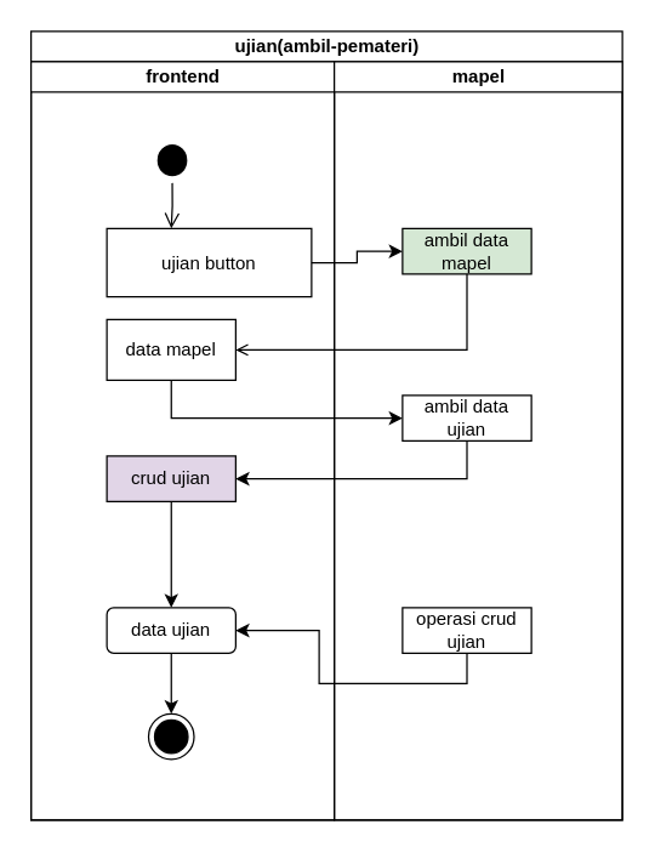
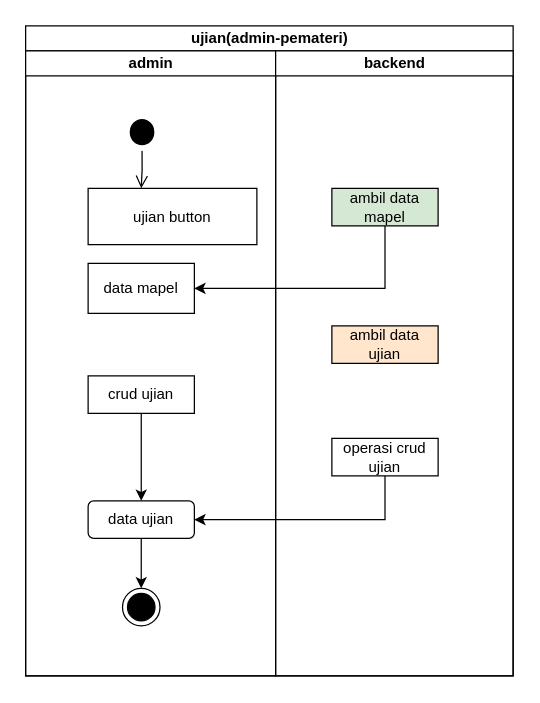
- <mxCell id="2" value="ujian(ambil-pemateri)" style="swimlane;childLayout=stackLayout;resizeParent=1;resizeParentMax=0;startSize=20;html=1;" parent="1" vertex="1"><mxGeometry x="20" y="20" width="390" height="520" as="geometry" /></mxCell>
+ <mxCell id="2" value="ujian(admin-pemateri)" style="swimlane;childLayout=stackLayout;resizeParent=1;resizeParentMax=0;startSize=20;html=1;" parent="1" vertex="1"><mxGeometry x="20" y="20" width="390" height="520" as="geometry" /></mxCell>
- <mxCell id="3" value="frontend" style="swimlane;startSize=20;html=1;" parent="2" vertex="1"><mxGeometry y="20" width="200" height="500" as="geometry" /></mxCell>
+ <mxCell id="3" value="admin" style="swimlane;startSize=20;html=1;" parent="2" vertex="1"><mxGeometry y="20" width="200" height="500" as="geometry" /></mxCell>
- <mxCell id="12" value="mapel" style="swimlane;startSize=20;html=1;" parent="2" vertex="1"><mxGeometry x="200" y="20" width="190" height="500" as="geometry" /></mxCell>
+ <mxCell id="12" value="backend" style="swimlane;startSize=20;html=1;" parent="2" vertex="1"><mxGeometry x="200" y="20" width="190" height="500" as="geometry" /></mxCell>
- <mxCell id="16" style="edgeStyle=orthogonalEdgeStyle;rounded=0;orthogonalLoop=1;jettySize=auto;html=1;exitX=1;exitY=0.5;exitDx=0;exitDy=0;entryX=0;entryY=0.5;entryDx=0;entryDy=0;" parent="2" source="6" target="13" edge="1"><mxGeometry relative="1" as="geometry" /></mxCell>
- <mxCell id="17" style="edgeStyle=orthogonalEdgeStyle;rounded=0;orthogonalLoop=1;jettySize=auto;html=1;exitX=0.5;exitY=1;exitDx=0;exitDy=0;entryX=1;entryY=0.5;entryDx=0;entryDy=0;endArrow=open;" parent="2" source="13" target="7" edge="1"><mxGeometry relative="1" as="geometry" /></mxCell>
+ <mxCell id="17" style="edgeStyle=orthogonalEdgeStyle;rounded=0;orthogonalLoop=1;jettySize=auto;html=1;exitX=0.5;exitY=1;exitDx=0;exitDy=0;entryX=1;entryY=0.5;entryDx=0;entryDy=0;" parent="2" source="13" target="7" edge="1"><mxGeometry relative="1" as="geometry" /></mxCell>
- <mxCell id="19" style="edgeStyle=orthogonalEdgeStyle;rounded=0;orthogonalLoop=1;jettySize=auto;html=1;exitX=0.5;exitY=1;exitDx=0;exitDy=0;entryX=0;entryY=0.5;entryDx=0;entryDy=0;" parent="2" source="7" target="14" edge="1"><mxGeometry relative="1" as="geometry"><mxPoint x="60" y="250" as="targetPoint" /></mxGeometry></mxCell>
- <mxCell id="14" value="ambil data ujian" style="html=1;whiteSpace=wrap;" parent="12" vertex="1"><mxGeometry x="45" y="220" width="85" height="30" as="geometry" /></mxCell>
+ <mxCell id="14" value="ambil data ujian" style="html=1;whiteSpace=wrap;fillColor=#ffe6cc;" parent="12" vertex="1"><mxGeometry x="45" y="220" width="85" height="30" as="geometry" /></mxCell>
- <mxCell id="8" value="crud ujian" style="html=1;whiteSpace=wrap;fillColor=#e1d5e7;" parent="3" vertex="1"><mxGeometry x="50" y="260" width="85" height="30" as="geometry" /></mxCell>
+ <mxCell id="8" value="crud ujian" style="html=1;whiteSpace=wrap;" parent="3" vertex="1"><mxGeometry x="50" y="260" width="85" height="30" as="geometry" /></mxCell>
- <mxCell id="18" style="edgeStyle=orthogonalEdgeStyle;rounded=0;orthogonalLoop=1;jettySize=auto;html=1;exitX=0.5;exitY=1;exitDx=0;exitDy=0;entryX=1;entryY=0.5;entryDx=0;entryDy=0;" parent="2" source="14" target="8" edge="1"><mxGeometry relative="1" as="geometry"><mxPoint x="100.0" y="340" as="targetPoint" /></mxGeometry></mxCell>
- <mxCell id="15" value="operasi crud ujian" style="html=1;whiteSpace=wrap;" parent="12" vertex="1"><mxGeometry x="45" y="360" width="85" height="30" as="geometry" /></mxCell>
+ <mxCell id="15" value="operasi crud ujian" style="html=1;whiteSpace=wrap;" parent="12" vertex="1"><mxGeometry x="45" y="310" width="85" height="30" as="geometry" /></mxCell>
